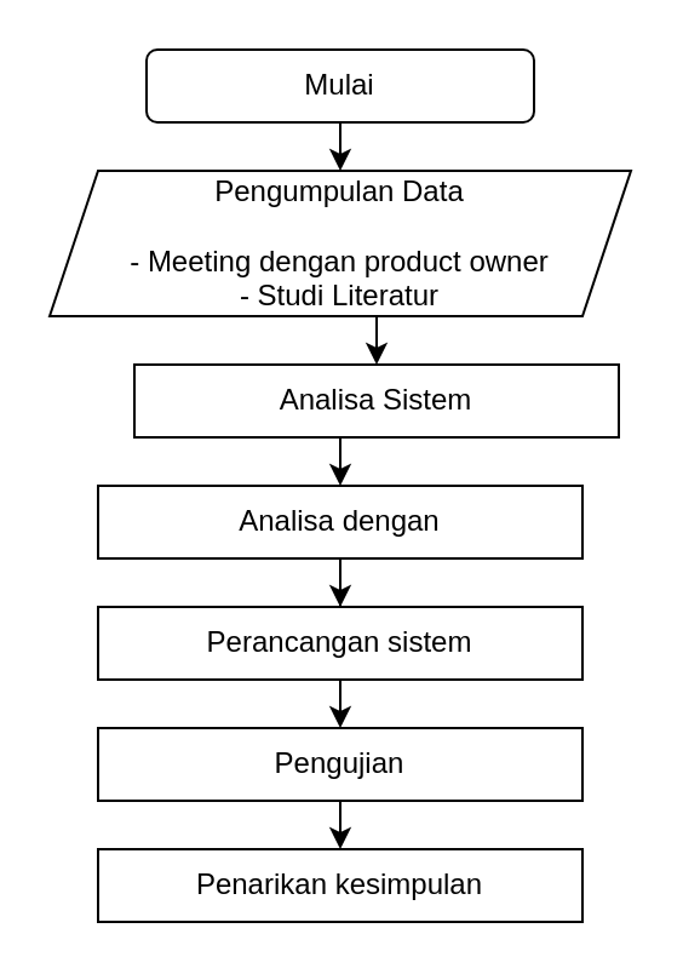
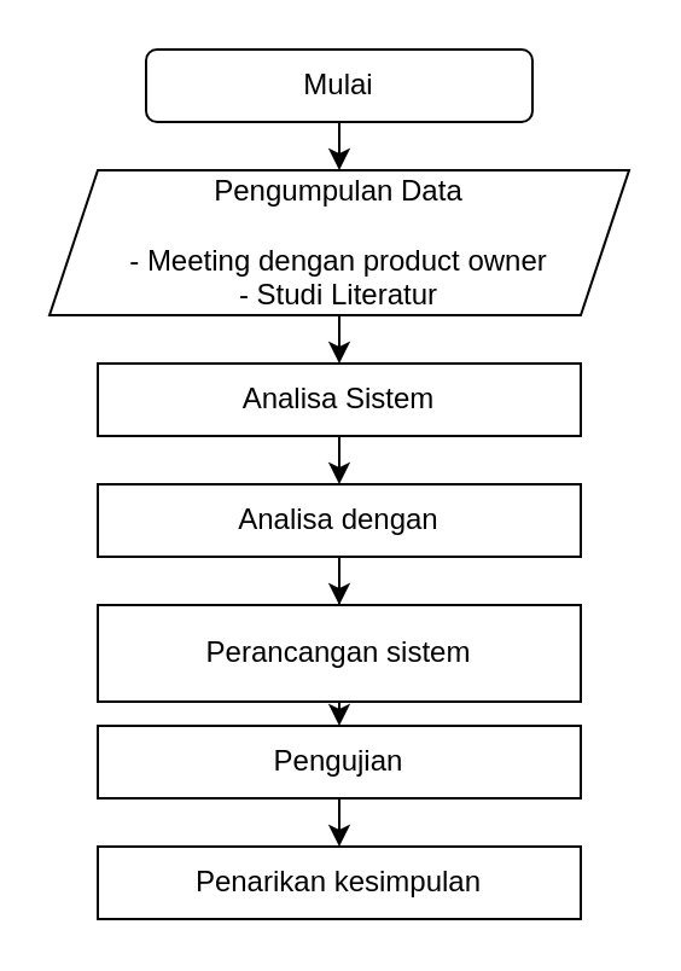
- <mxCell id="7" value="Analisa Sistem" style="rounded=0;whiteSpace=wrap;html=1;" parent="1" vertex="1"><mxGeometry x="55" y="150" width="200" height="30" as="geometry" /></mxCell>
+ <mxCell id="7" value="Analisa Sistem" style="rounded=0;whiteSpace=wrap;html=1;" parent="1" vertex="1"><mxGeometry x="40" y="150" width="200" height="30" as="geometry" /></mxCell>
- <mxCell id="11" value="Perancangan sistem" style="rounded=0;whiteSpace=wrap;html=1;" parent="1" vertex="1"><mxGeometry x="40" y="250" width="200" height="30" as="geometry" /></mxCell>
+ <mxCell id="11" value="Perancangan sistem" style="rounded=0;whiteSpace=wrap;html=1;" parent="1" vertex="1"><mxGeometry x="40" y="250" width="200" height="40" as="geometry" /></mxCell>
